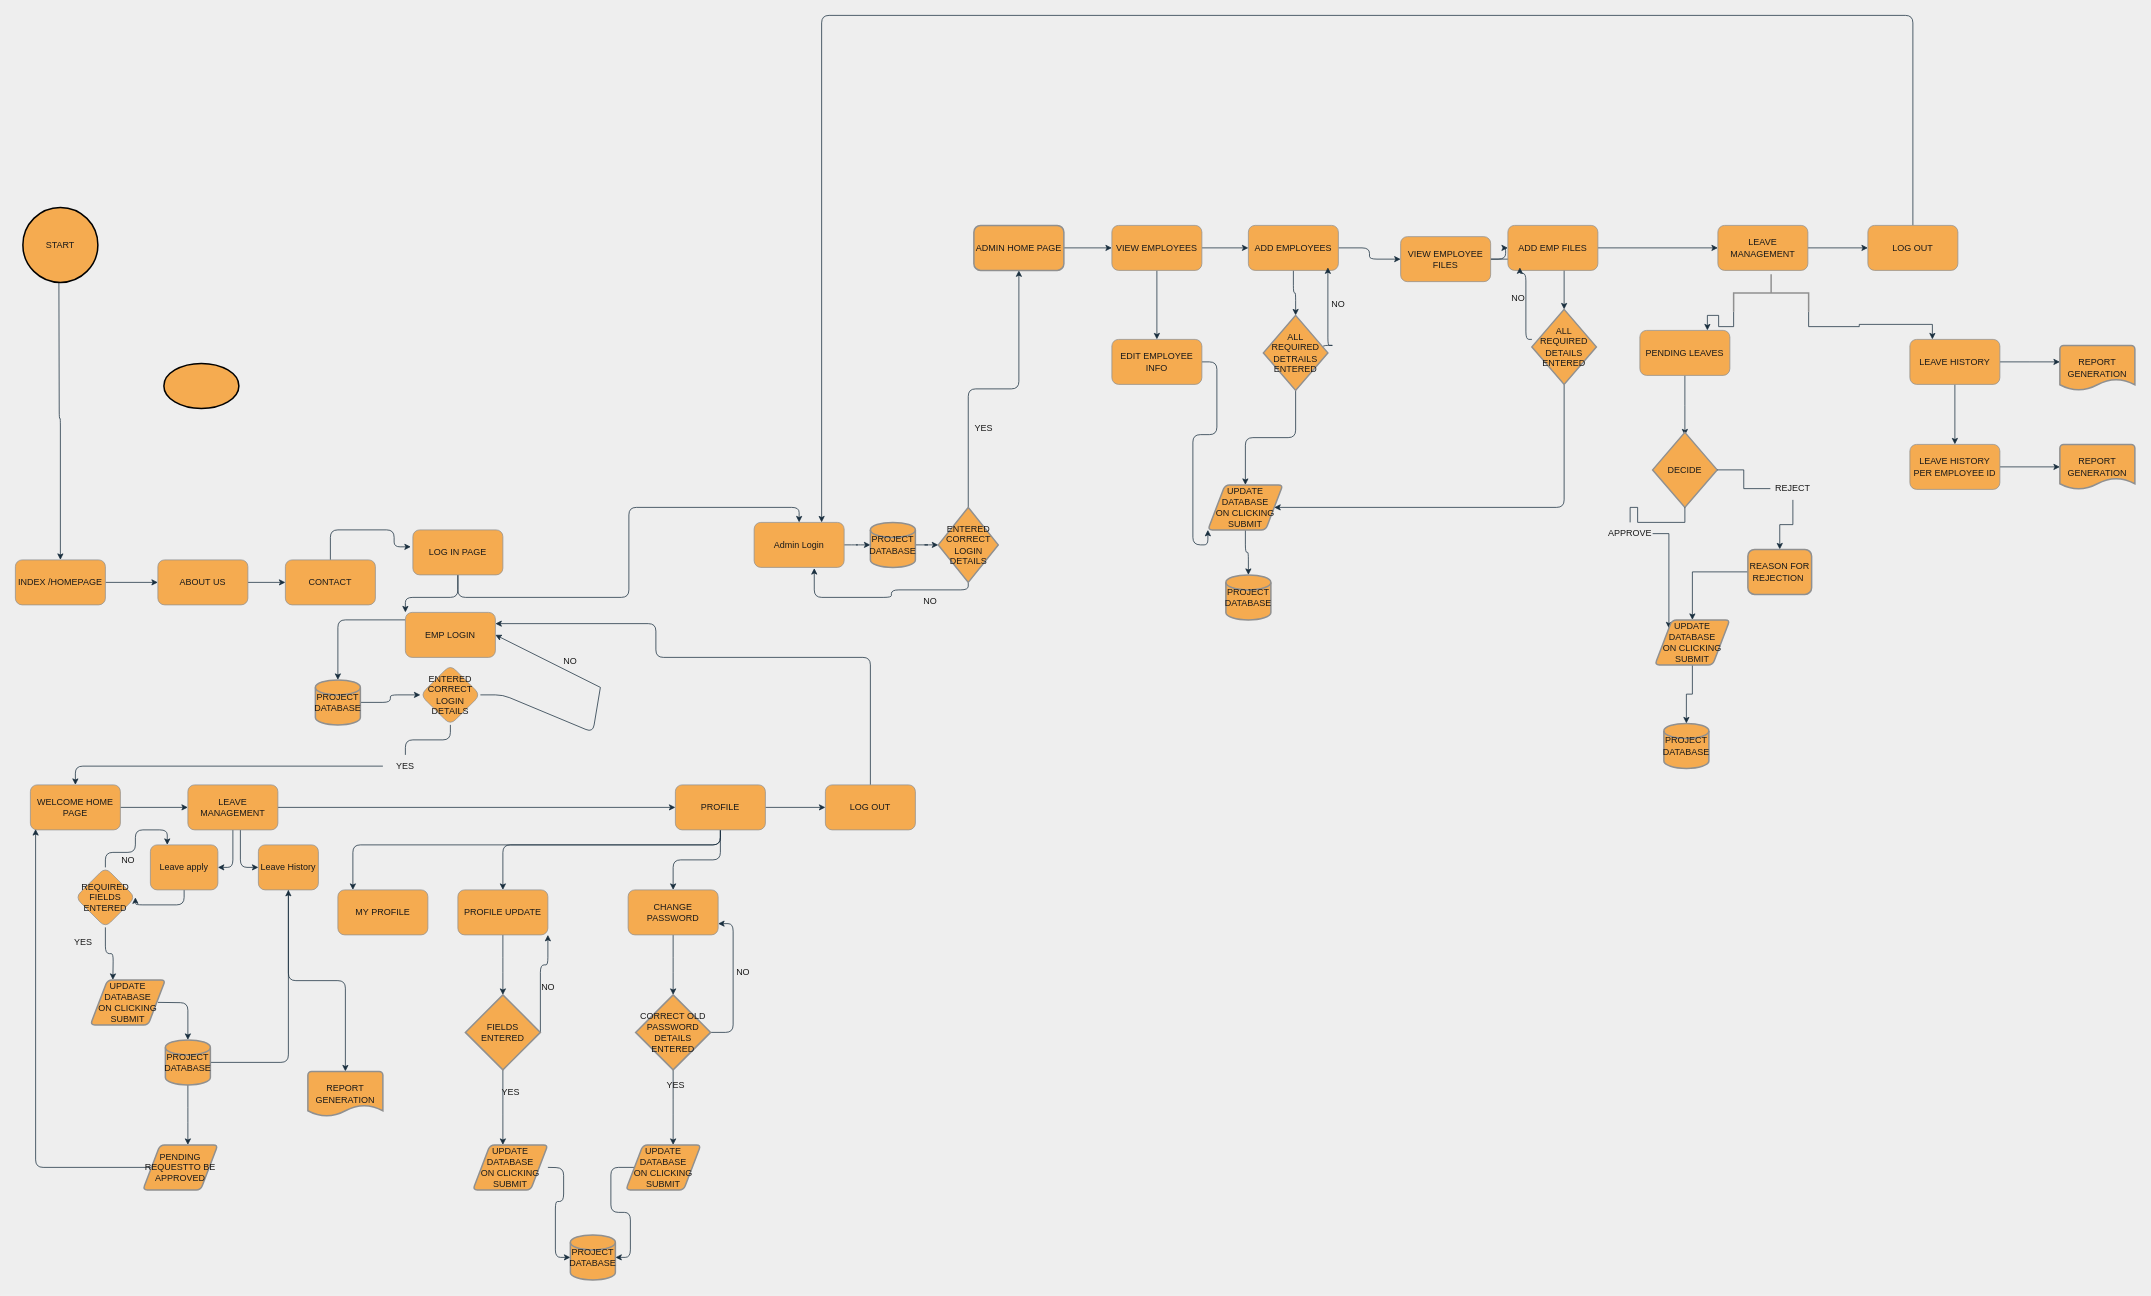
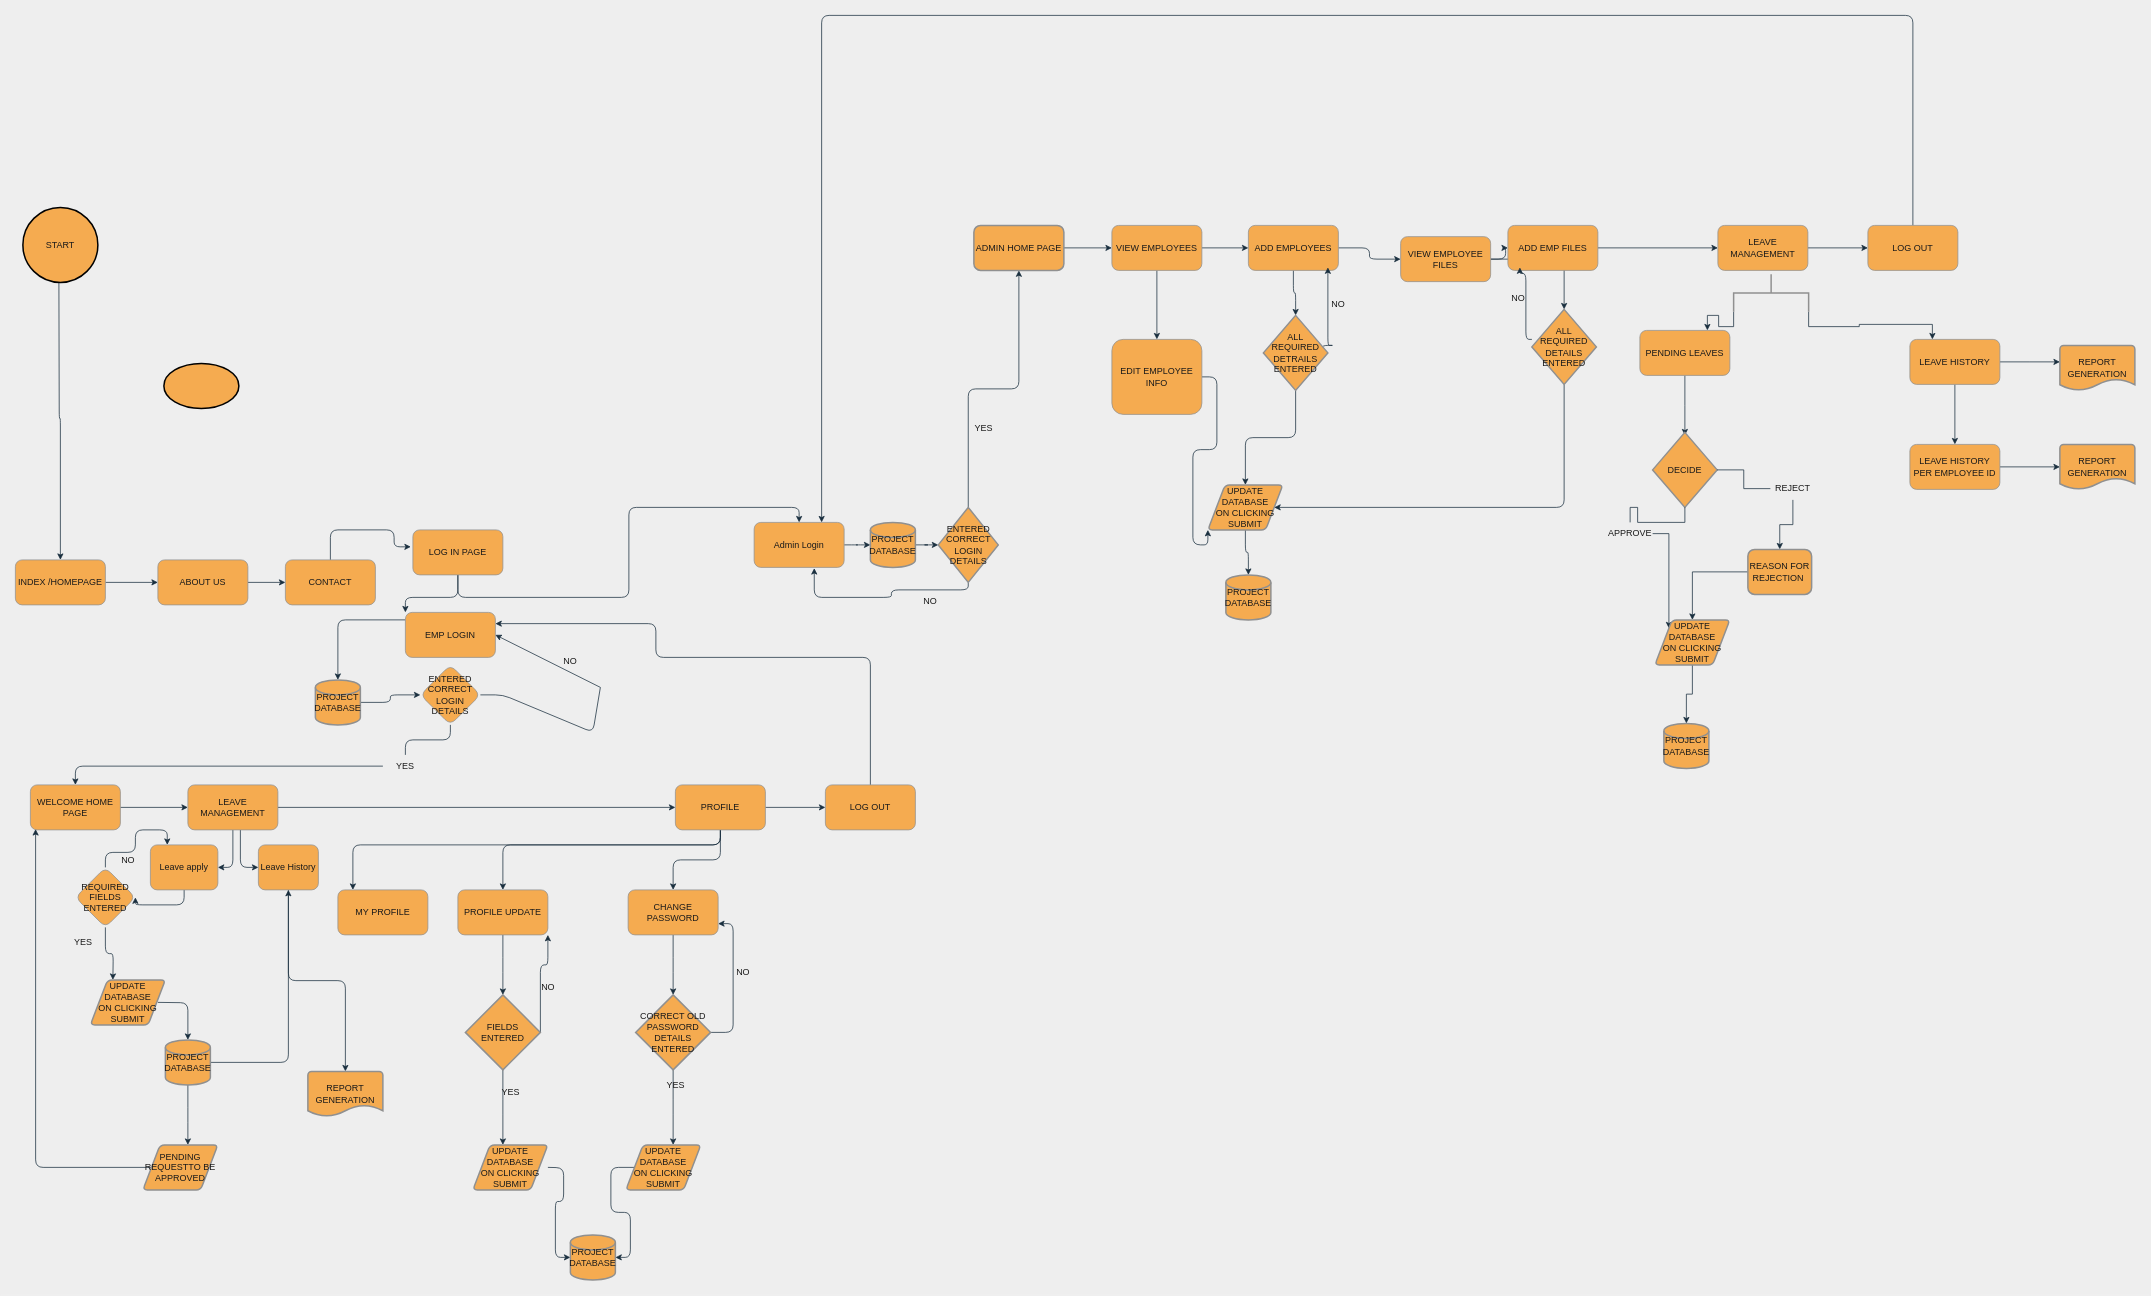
- <mxCell id="93" value="EDIT EMPLOYEE INFO" style="whiteSpace=wrap;html=1;rounded=1;fillColor=#F5AB50;strokeColor=#909090;fontColor=#1A1A1A;" parent="1" vertex="1"><mxGeometry x="1482" y="452" width="120" height="60" as="geometry" /></mxCell>
+ <mxCell id="93" value="EDIT EMPLOYEE INFO" style="whiteSpace=wrap;html=1;rounded=1;fillColor=#F5AB50;strokeColor=#909090;fontColor=#1A1A1A;" parent="1" vertex="1"><mxGeometry x="1482" y="452" width="120" height="100" as="geometry" /></mxCell>
